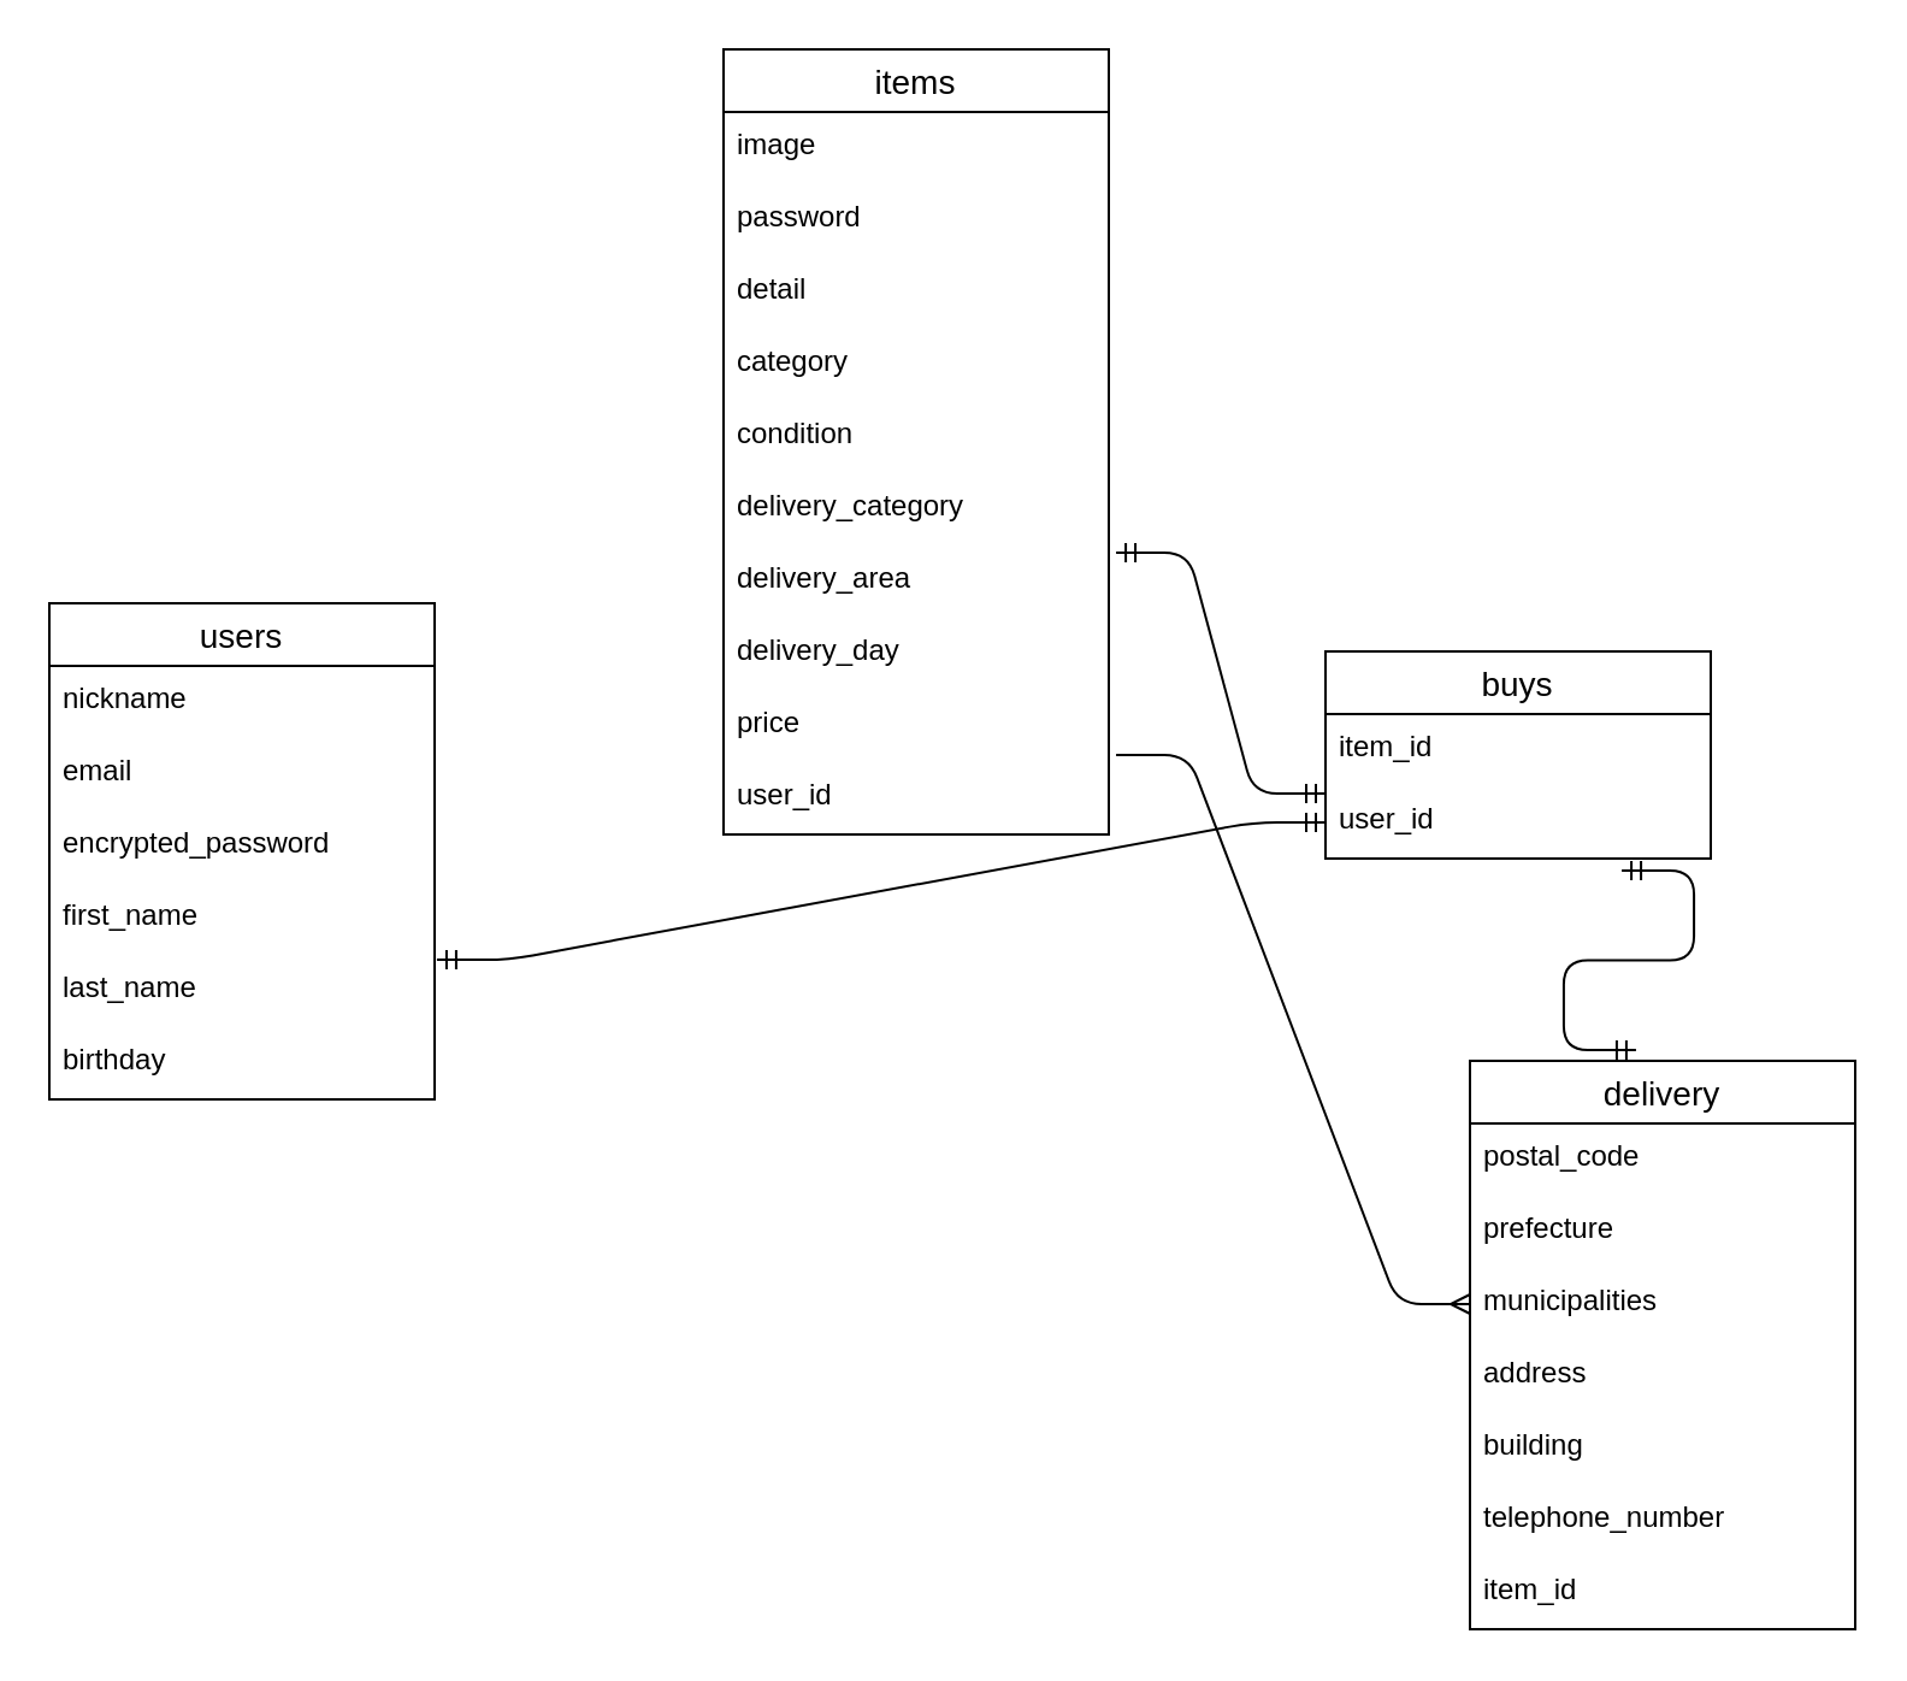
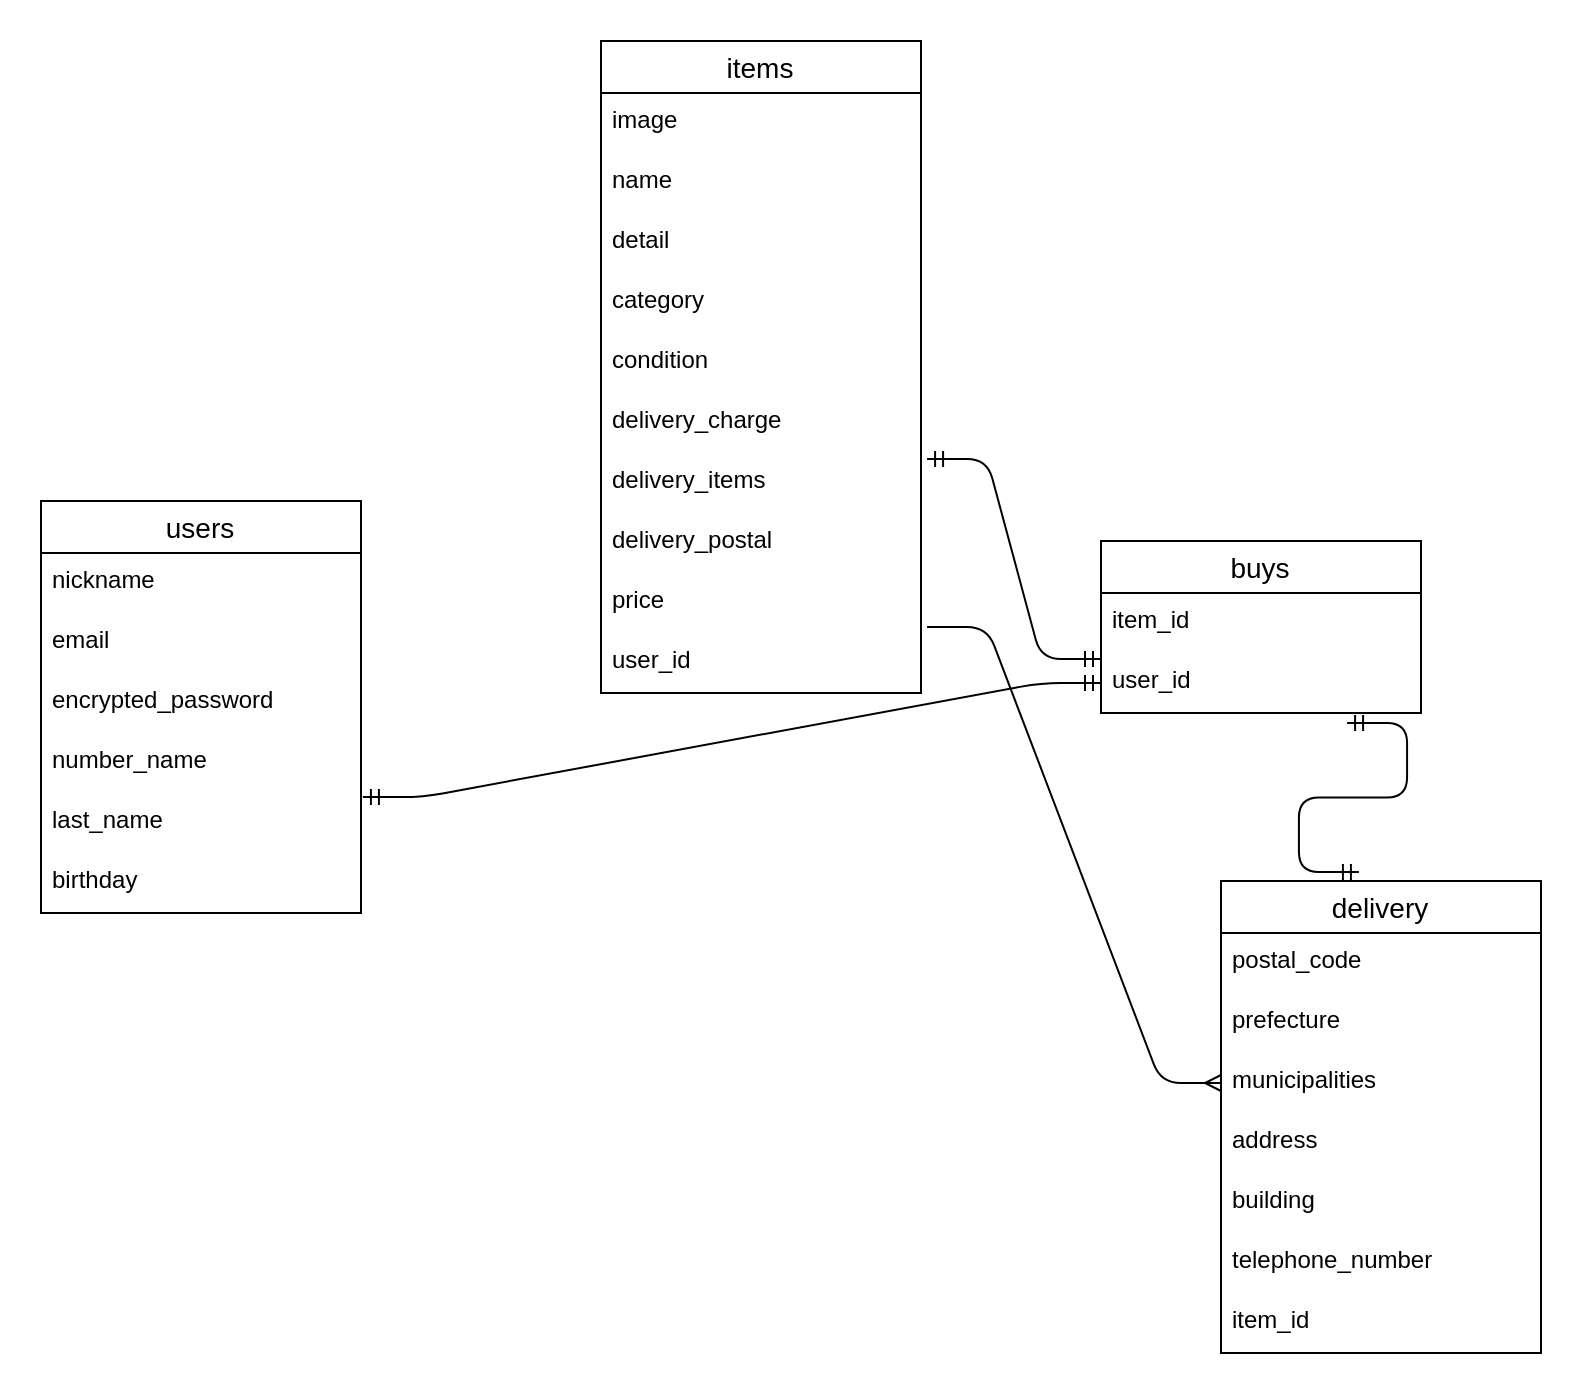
- <mxCell id="11" value="password" style="text;strokeColor=none;fillColor=none;spacingLeft=4;spacingRight=4;overflow=hidden;rotatable=0;points=[[0,0.5],[1,0.5]];portConstraint=eastwest;fontSize=12;" vertex="1" parent="9"><mxGeometry y="56" width="160" height="30" as="geometry" /></mxCell>
+ <mxCell id="11" value="name" style="text;strokeColor=none;fillColor=none;spacingLeft=4;spacingRight=4;overflow=hidden;rotatable=0;points=[[0,0.5],[1,0.5]];portConstraint=eastwest;fontSize=12;" vertex="1" parent="9"><mxGeometry y="56" width="160" height="30" as="geometry" /></mxCell>
- <mxCell id="15" value="delivery_category" style="text;strokeColor=none;fillColor=none;spacingLeft=4;spacingRight=4;overflow=hidden;rotatable=0;points=[[0,0.5],[1,0.5]];portConstraint=eastwest;fontSize=12;" vertex="1" parent="9"><mxGeometry y="176" width="160" height="30" as="geometry" /></mxCell>
+ <mxCell id="15" value="delivery_charge" style="text;strokeColor=none;fillColor=none;spacingLeft=4;spacingRight=4;overflow=hidden;rotatable=0;points=[[0,0.5],[1,0.5]];portConstraint=eastwest;fontSize=12;" vertex="1" parent="9"><mxGeometry y="176" width="160" height="30" as="geometry" /></mxCell>
- <mxCell id="16" value="delivery_area" style="text;strokeColor=none;fillColor=none;spacingLeft=4;spacingRight=4;overflow=hidden;rotatable=0;points=[[0,0.5],[1,0.5]];portConstraint=eastwest;fontSize=12;" vertex="1" parent="9"><mxGeometry y="206" width="160" height="30" as="geometry" /></mxCell>
+ <mxCell id="16" value="delivery_items" style="text;strokeColor=none;fillColor=none;spacingLeft=4;spacingRight=4;overflow=hidden;rotatable=0;points=[[0,0.5],[1,0.5]];portConstraint=eastwest;fontSize=12;" vertex="1" parent="9"><mxGeometry y="206" width="160" height="30" as="geometry" /></mxCell>
- <mxCell id="17" value="delivery_day" style="text;strokeColor=none;fillColor=none;spacingLeft=4;spacingRight=4;overflow=hidden;rotatable=0;points=[[0,0.5],[1,0.5]];portConstraint=eastwest;fontSize=12;" vertex="1" parent="9"><mxGeometry y="236" width="160" height="30" as="geometry" /></mxCell>
+ <mxCell id="17" value="delivery_postal" style="text;strokeColor=none;fillColor=none;spacingLeft=4;spacingRight=4;overflow=hidden;rotatable=0;points=[[0,0.5],[1,0.5]];portConstraint=eastwest;fontSize=12;" vertex="1" parent="9"><mxGeometry y="236" width="160" height="30" as="geometry" /></mxCell>
- <mxCell id="6" value="first_name&#10;" style="text;strokeColor=none;fillColor=none;spacingLeft=4;spacingRight=4;overflow=hidden;rotatable=0;points=[[0,0.5],[1,0.5]];portConstraint=eastwest;fontSize=12;" vertex="1" parent="2"><mxGeometry y="116" width="160" height="30" as="geometry" /></mxCell>
+ <mxCell id="6" value="number_name&#10;" style="text;strokeColor=none;fillColor=none;spacingLeft=4;spacingRight=4;overflow=hidden;rotatable=0;points=[[0,0.5],[1,0.5]];portConstraint=eastwest;fontSize=12;" vertex="1" parent="2"><mxGeometry y="116" width="160" height="30" as="geometry" /></mxCell>
